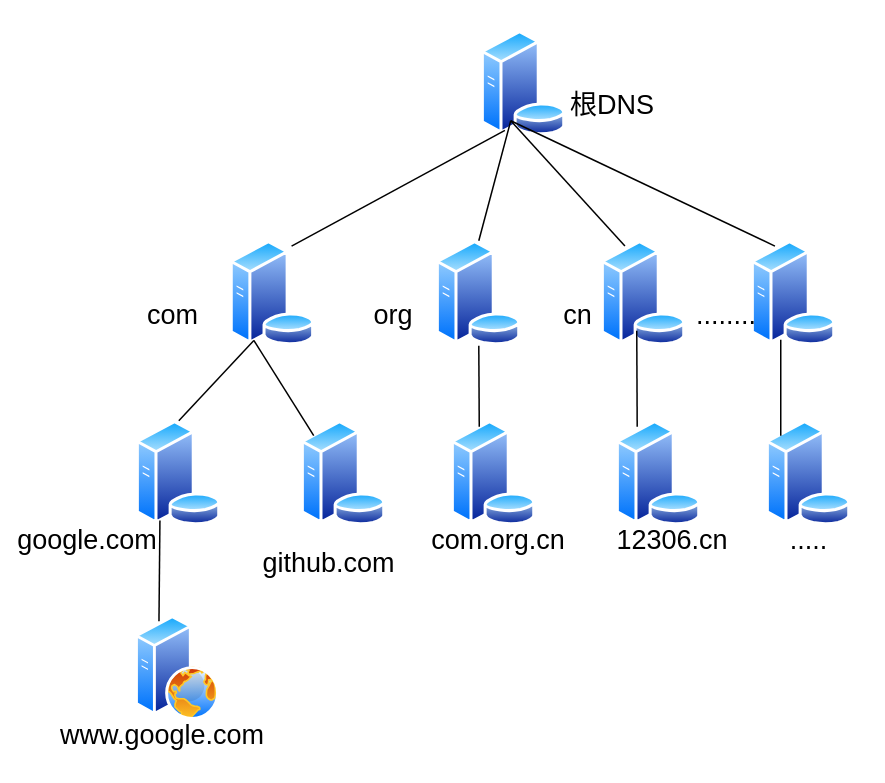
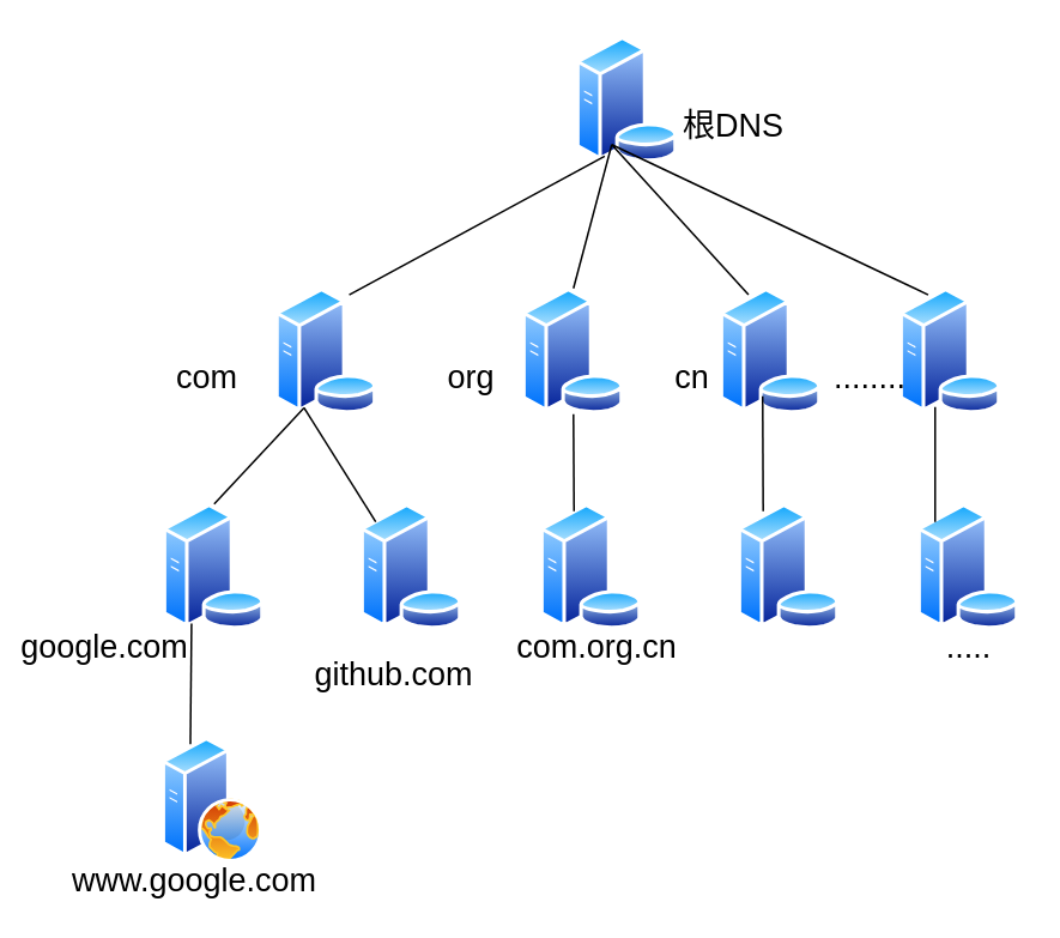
- <mxCell id="31" value="&lt;font style=&quot;font-size: 18px&quot;&gt;12306.cn&lt;/font&gt;" style="text;html=1;strokeColor=none;fillColor=none;align=center;verticalAlign=middle;whiteSpace=wrap;rounded=0;fontSize=18;" vertex="1" parent="1"><mxGeometry x="410" y="350" width="76" height="20" as="geometry" /></mxCell>
